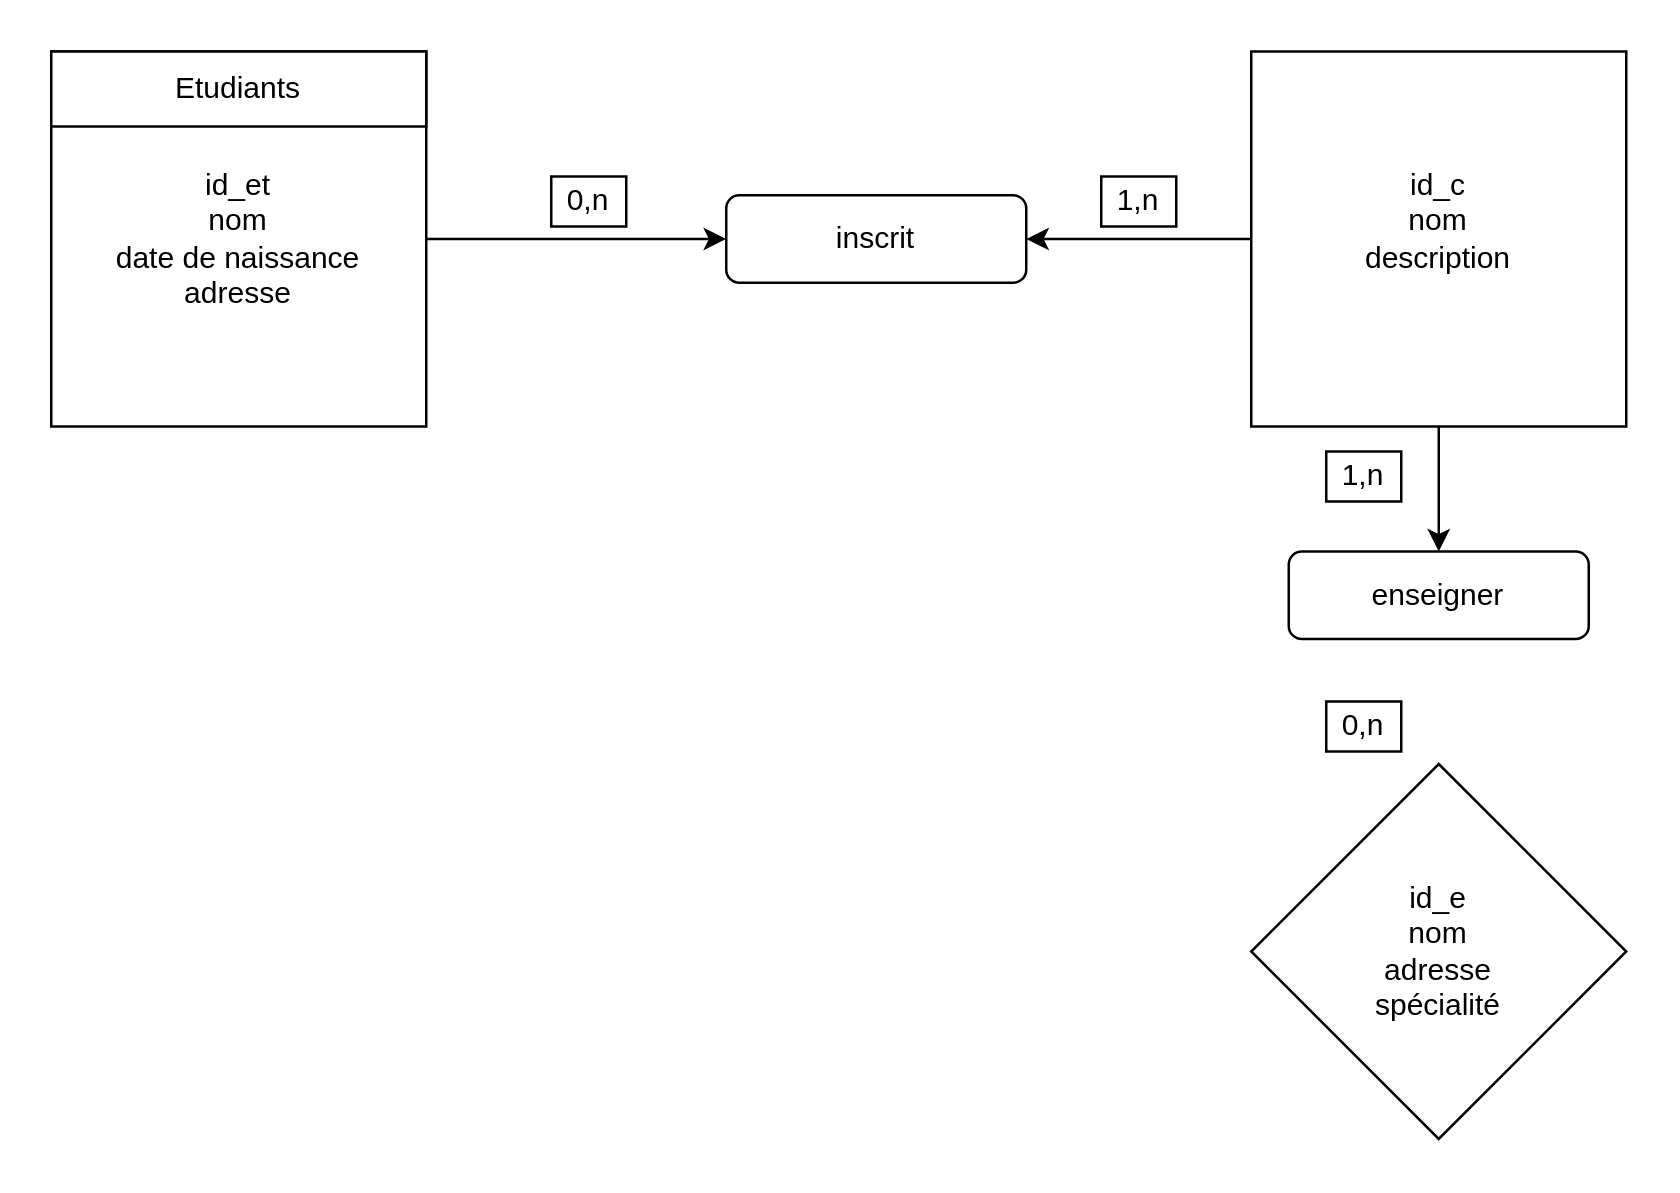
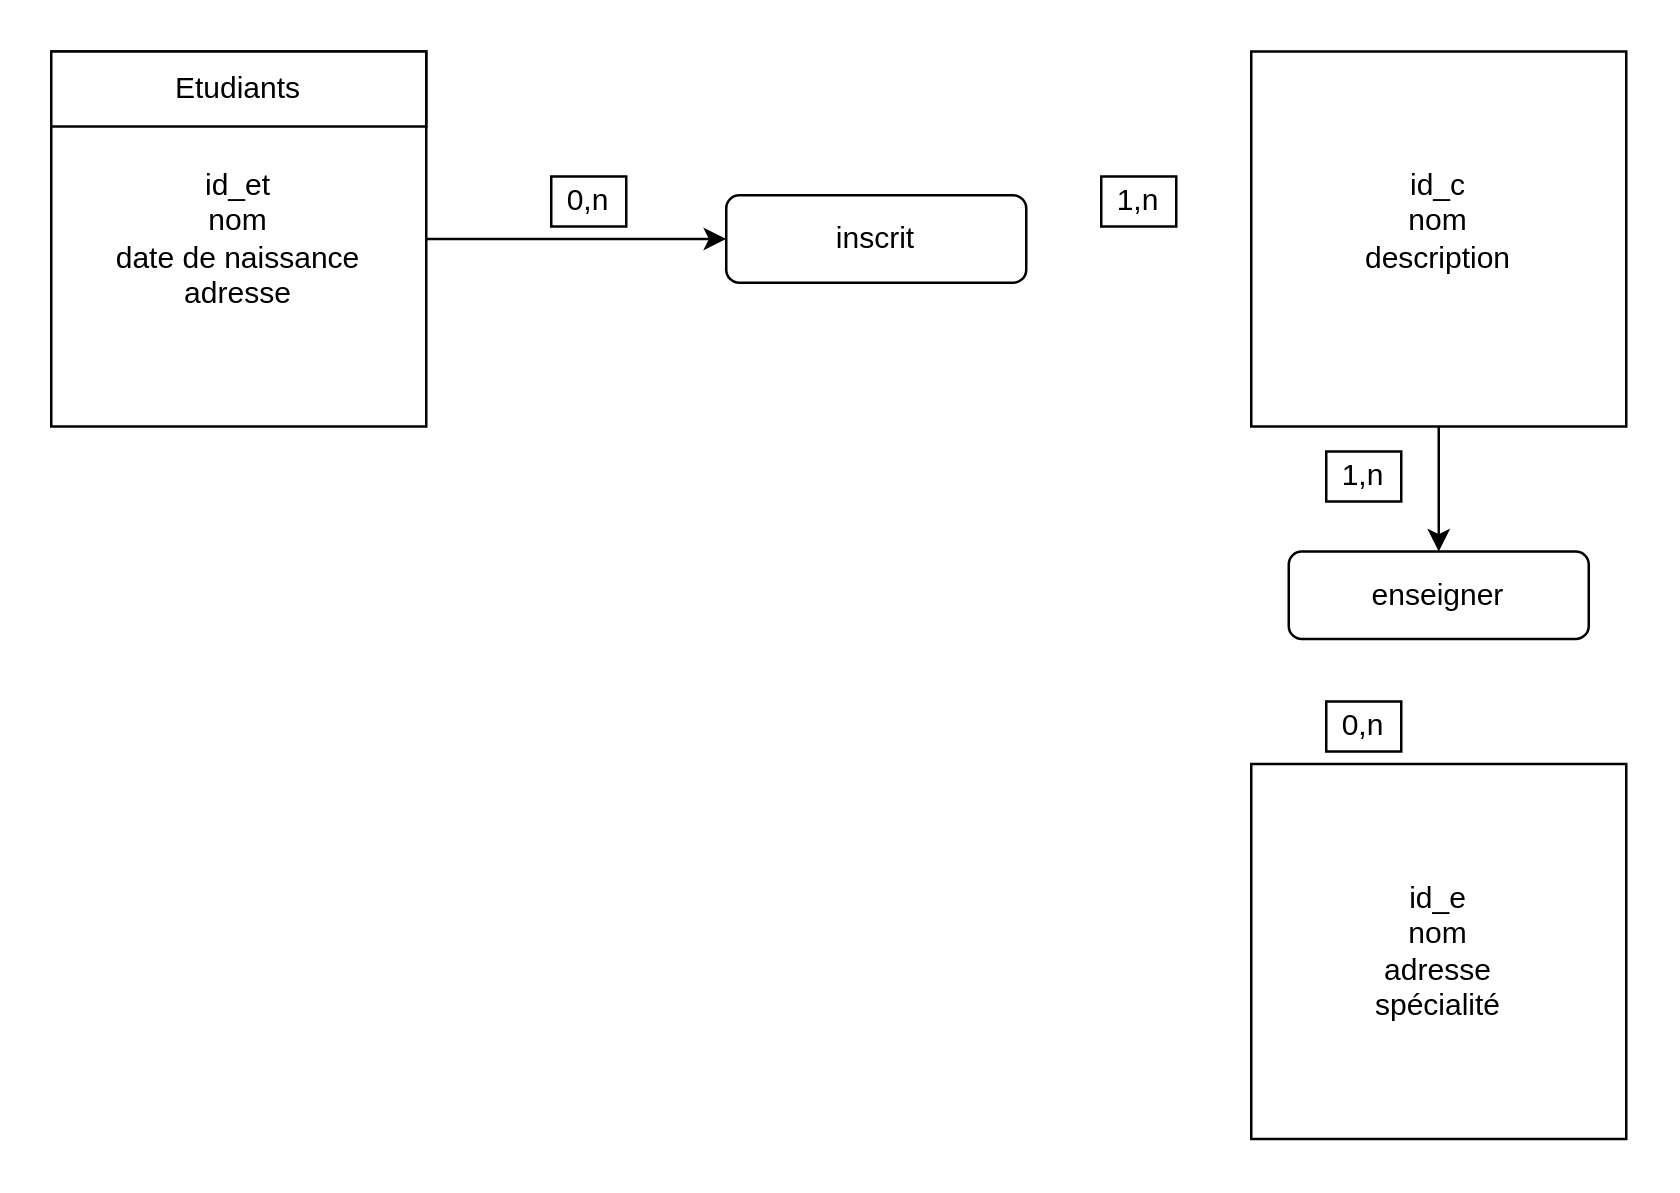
- <mxCell id="2" value="" style="edgeStyle=none;rounded=0;orthogonalLoop=1;jettySize=auto;html=1;" edge="1" parent="1" source="4" target="9"><mxGeometry relative="1" as="geometry" /></mxCell>
- <mxCell id="8" value="id_e&lt;div&gt;nom&lt;/div&gt;&lt;div&gt;adresse&lt;/div&gt;&lt;div&gt;spécialité&lt;/div&gt;" style="rhombus;whiteSpace=wrap;html=1;aspect=fixed;" vertex="1" parent="1"><mxGeometry x="500" y="305" width="150" height="150" as="geometry" /></mxCell>
+ <mxCell id="8" value="id_e&lt;div&gt;nom&lt;/div&gt;&lt;div&gt;adresse&lt;/div&gt;&lt;div&gt;spécialité&lt;/div&gt;" style="whiteSpace=wrap;html=1;aspect=fixed;" vertex="1" parent="1"><mxGeometry x="500" y="305" width="150" height="150" as="geometry" /></mxCell>
